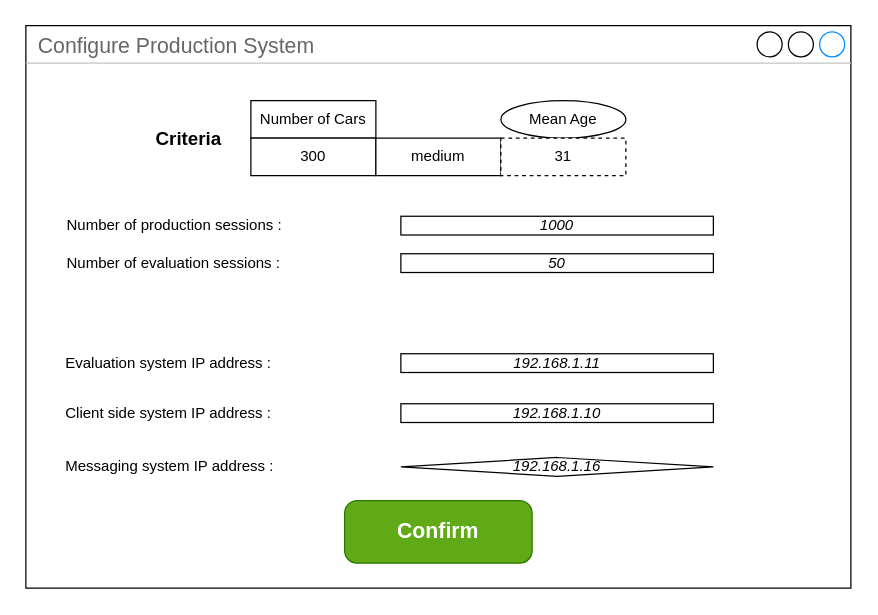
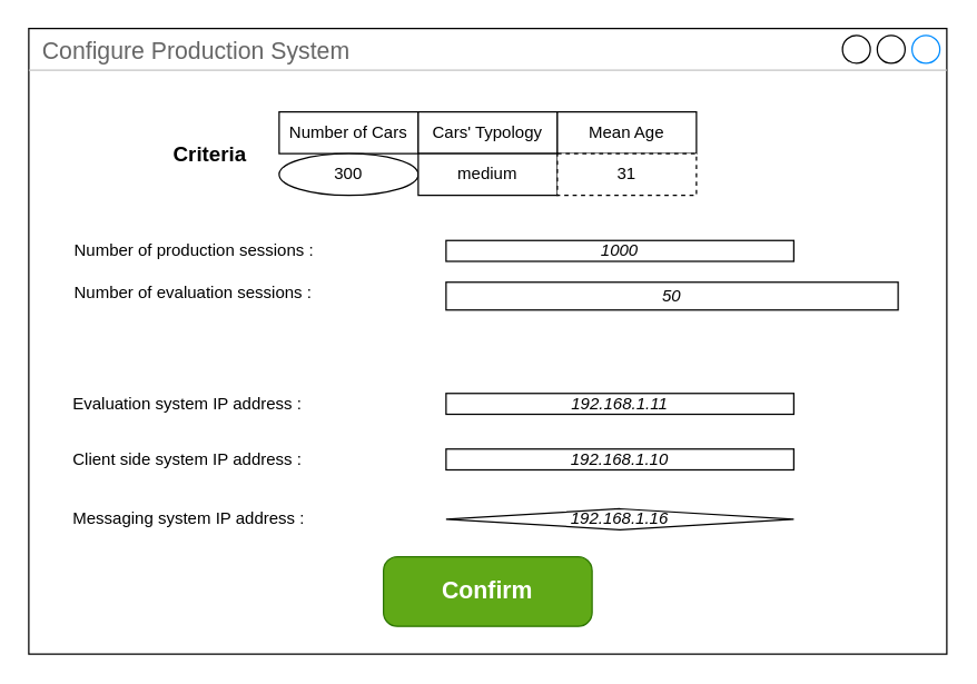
+ <mxCell id="16" value="Cars' Typology" style="whiteSpace=wrap;html=1;" parent="14" vertex="1"><mxGeometry x="100" width="100" height="30" as="geometry" /></mxCell>
- <mxCell id="17" value="Mean Age" style="ellipse;whiteSpace=wrap;html=1;" parent="14" vertex="1"><mxGeometry x="200" width="100" height="30" as="geometry" /></mxCell>
+ <mxCell id="17" value="Mean Age" style="whiteSpace=wrap;html=1;" parent="14" vertex="1"><mxGeometry x="200" width="100" height="30" as="geometry" /></mxCell>
- <mxCell id="18" value="300" style="whiteSpace=wrap;html=1;" parent="14" vertex="1"><mxGeometry y="30" width="100" height="30" as="geometry" /></mxCell>
+ <mxCell id="18" value="300" style="ellipse;whiteSpace=wrap;html=1;" parent="14" vertex="1"><mxGeometry y="30" width="100" height="30" as="geometry" /></mxCell>
- <mxCell id="5" value="&lt;i&gt;&lt;font&gt;50&lt;/font&gt;&lt;/i&gt;" style="rounded=0;whiteSpace=wrap;html=1;fontColor=#000000;" parent="1" vertex="1"><mxGeometry x="320" y="202.5" width="250" height="15" as="geometry" /></mxCell>
+ <mxCell id="5" value="&lt;i&gt;&lt;font&gt;50&lt;/font&gt;&lt;/i&gt;" style="rounded=0;whiteSpace=wrap;html=1;fontColor=#000000;" parent="1" vertex="1"><mxGeometry x="320" y="202.5" width="325" height="20" as="geometry" /></mxCell>
